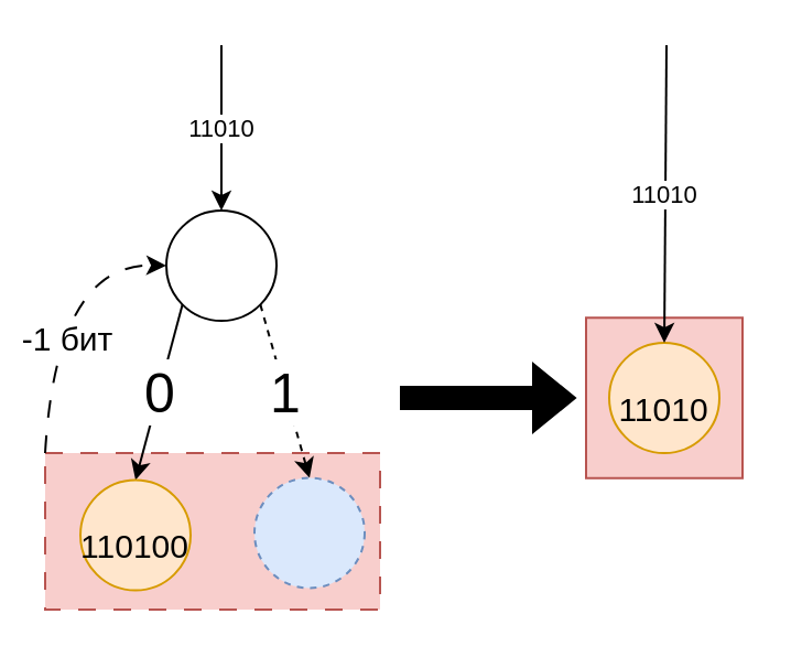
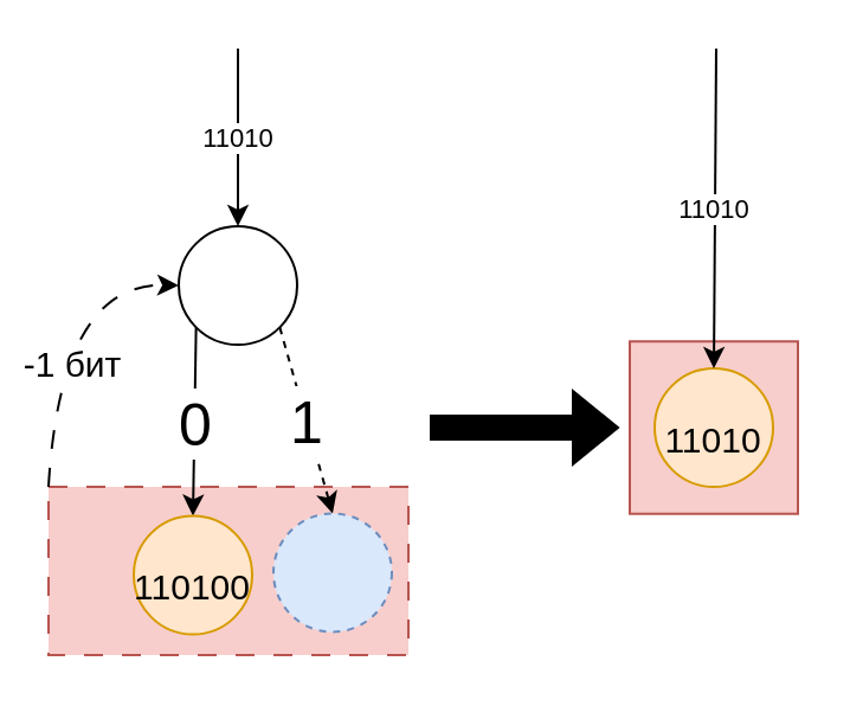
- <mxCell id="7" value="&lt;font style=&quot;font-size: 15px;&quot;&gt;110100&lt;/font&gt;" style="ellipse;whiteSpace=wrap;html=1;aspect=fixed;fontSize=30;fillColor=#ffe6cc;strokeColor=#d79b00;" vertex="1" parent="1"><mxGeometry x="36" y="217.252" width="50" height="50" as="geometry" /></mxCell>
+ <mxCell id="7" value="&lt;font style=&quot;font-size: 15px;&quot;&gt;110100&lt;/font&gt;" style="ellipse;whiteSpace=wrap;html=1;aspect=fixed;fontSize=30;fillColor=#ffe6cc;strokeColor=#d79b00;" vertex="1" parent="1"><mxGeometry x="56" y="217.252" width="50" height="50" as="geometry" /></mxCell>
